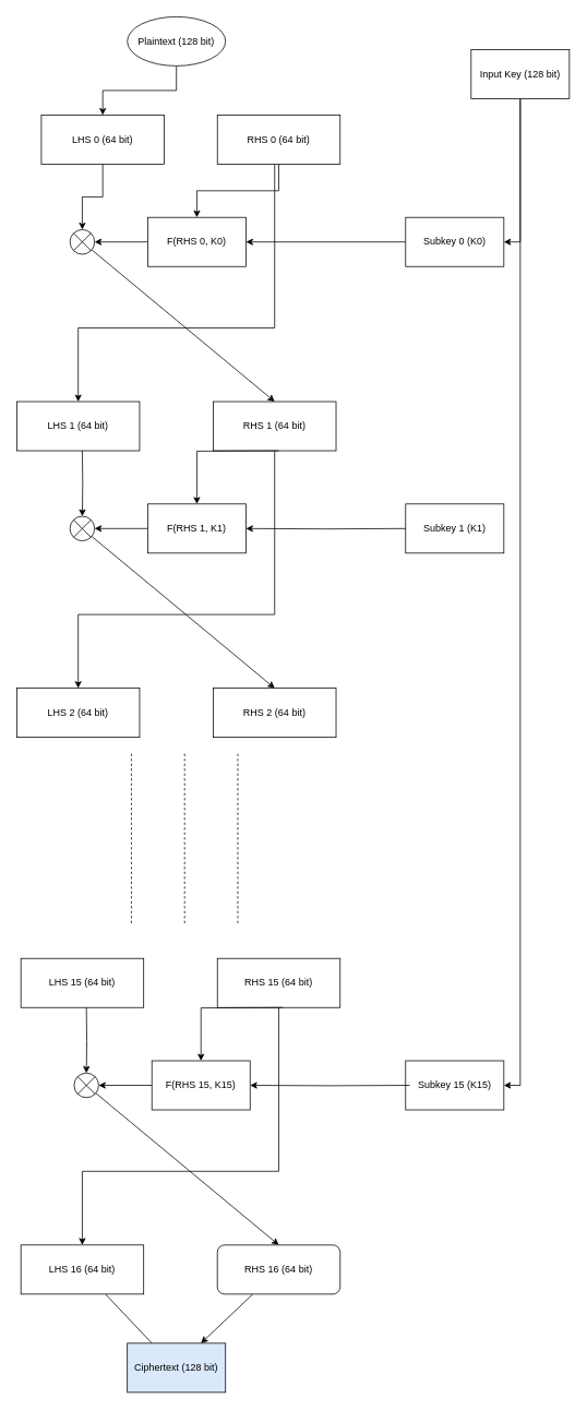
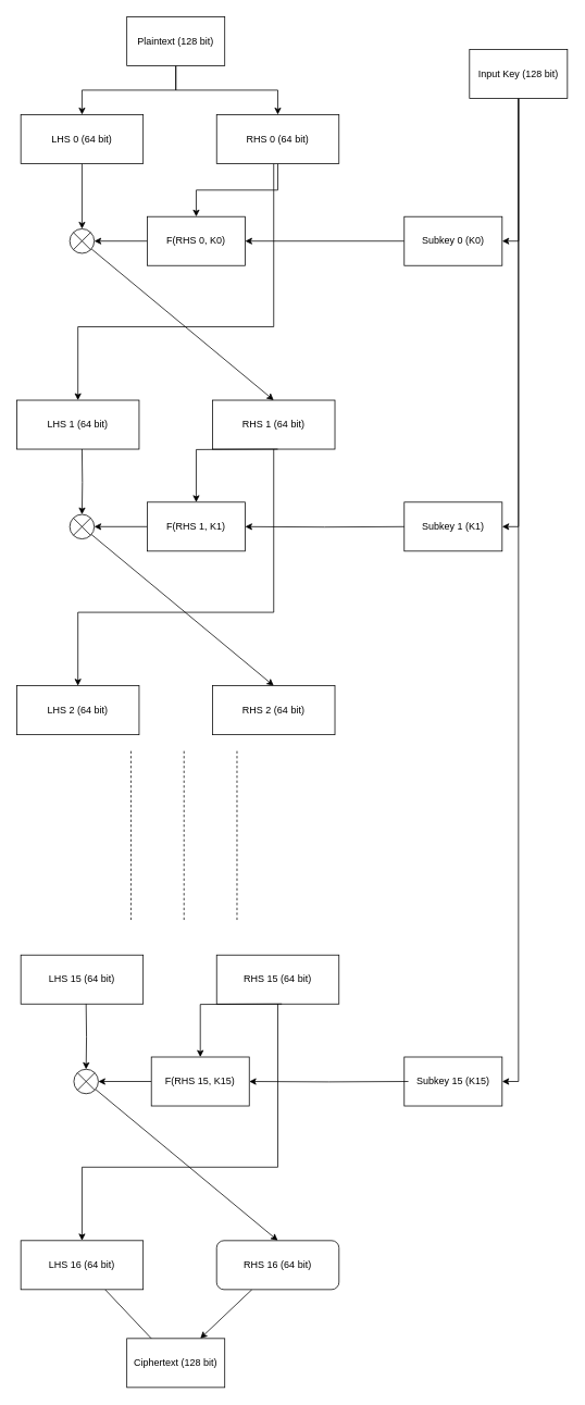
- <mxCell id="4" value="Plaintext (128 bit)" style="ellipse;whiteSpace=wrap;html=1;" parent="1" vertex="1"><mxGeometry x="155" y="20" width="120" height="60" as="geometry" /></mxCell>
+ <mxCell id="4" value="Plaintext (128 bit)" style="rounded=0;whiteSpace=wrap;html=1;" parent="1" vertex="1"><mxGeometry x="155" y="20" width="120" height="60" as="geometry" /></mxCell>
+ <mxCell id="3" style="edgeStyle=orthogonalEdgeStyle;rounded=0;orthogonalLoop=1;jettySize=auto;html=1;entryX=0.5;entryY=0;entryDx=0;entryDy=0;" parent="1" source="4" target="9" edge="1"><mxGeometry relative="1" as="geometry" /></mxCell>
- <mxCell id="6" value="LHS 0 (64 bit)" style="rounded=0;whiteSpace=wrap;html=1;" parent="1" vertex="1"><mxGeometry x="50" y="140" width="150" height="60" as="geometry" /></mxCell>
+ <mxCell id="6" value="LHS 0 (64 bit)" style="rounded=0;whiteSpace=wrap;html=1;" parent="1" vertex="1"><mxGeometry x="25" y="140" width="150" height="60" as="geometry" /></mxCell>
+ <mxCell id="13" style="edgeStyle=orthogonalEdgeStyle;rounded=0;orthogonalLoop=1;jettySize=auto;html=1;entryX=1;entryY=0.5;entryDx=0;entryDy=0;" parent="1" source="15" target="18" edge="1"><mxGeometry relative="1" as="geometry" /></mxCell>
- <mxCell id="51" value="Ciphertext (128 bit)" style="rounded=0;whiteSpace=wrap;html=1;fillColor=#dae8fc;" parent="1" vertex="1"><mxGeometry x="155" y="1640" width="120" height="60" as="geometry" /></mxCell>
+ <mxCell id="51" value="Ciphertext (128 bit)" style="rounded=0;whiteSpace=wrap;html=1;" parent="1" vertex="1"><mxGeometry x="155" y="1640" width="120" height="60" as="geometry" /></mxCell>
